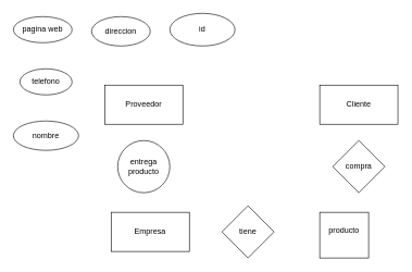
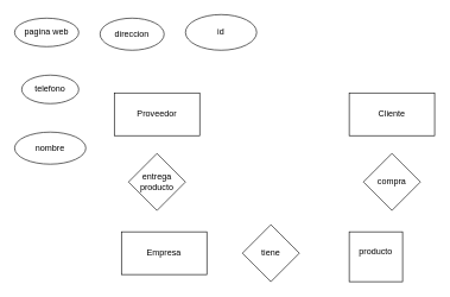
- <mxCell id="8" value="entrega producto" style="ellipse;whiteSpace=wrap;html=1;" vertex="1" parent="1"><mxGeometry x="180" y="215" width="80" height="80" as="geometry" /></mxCell>
+ <mxCell id="8" value="entrega producto" style="rhombus;whiteSpace=wrap;html=1;" vertex="1" parent="1"><mxGeometry x="180" y="215" width="80" height="80" as="geometry" /></mxCell>
